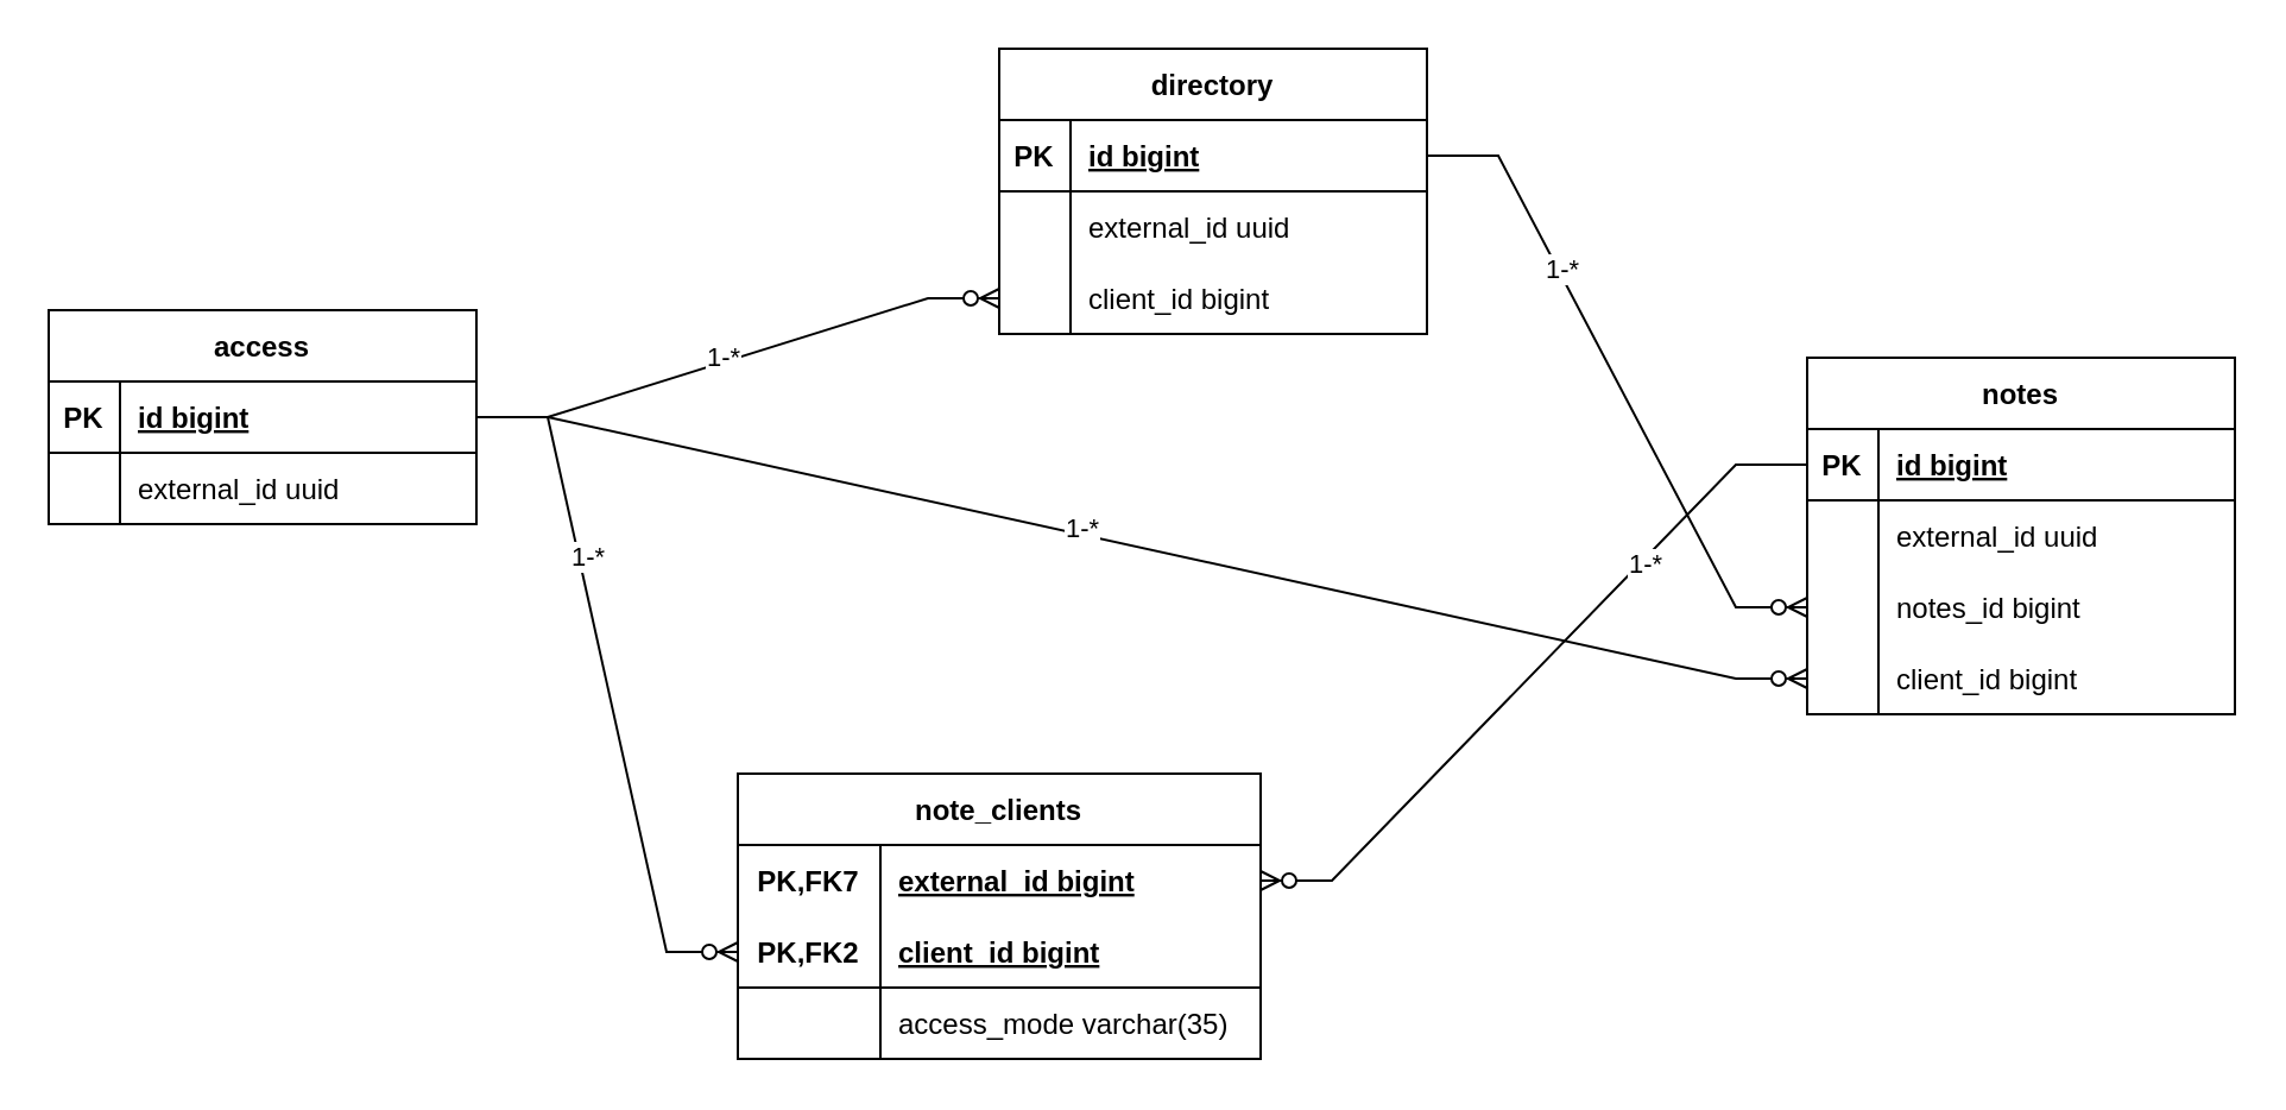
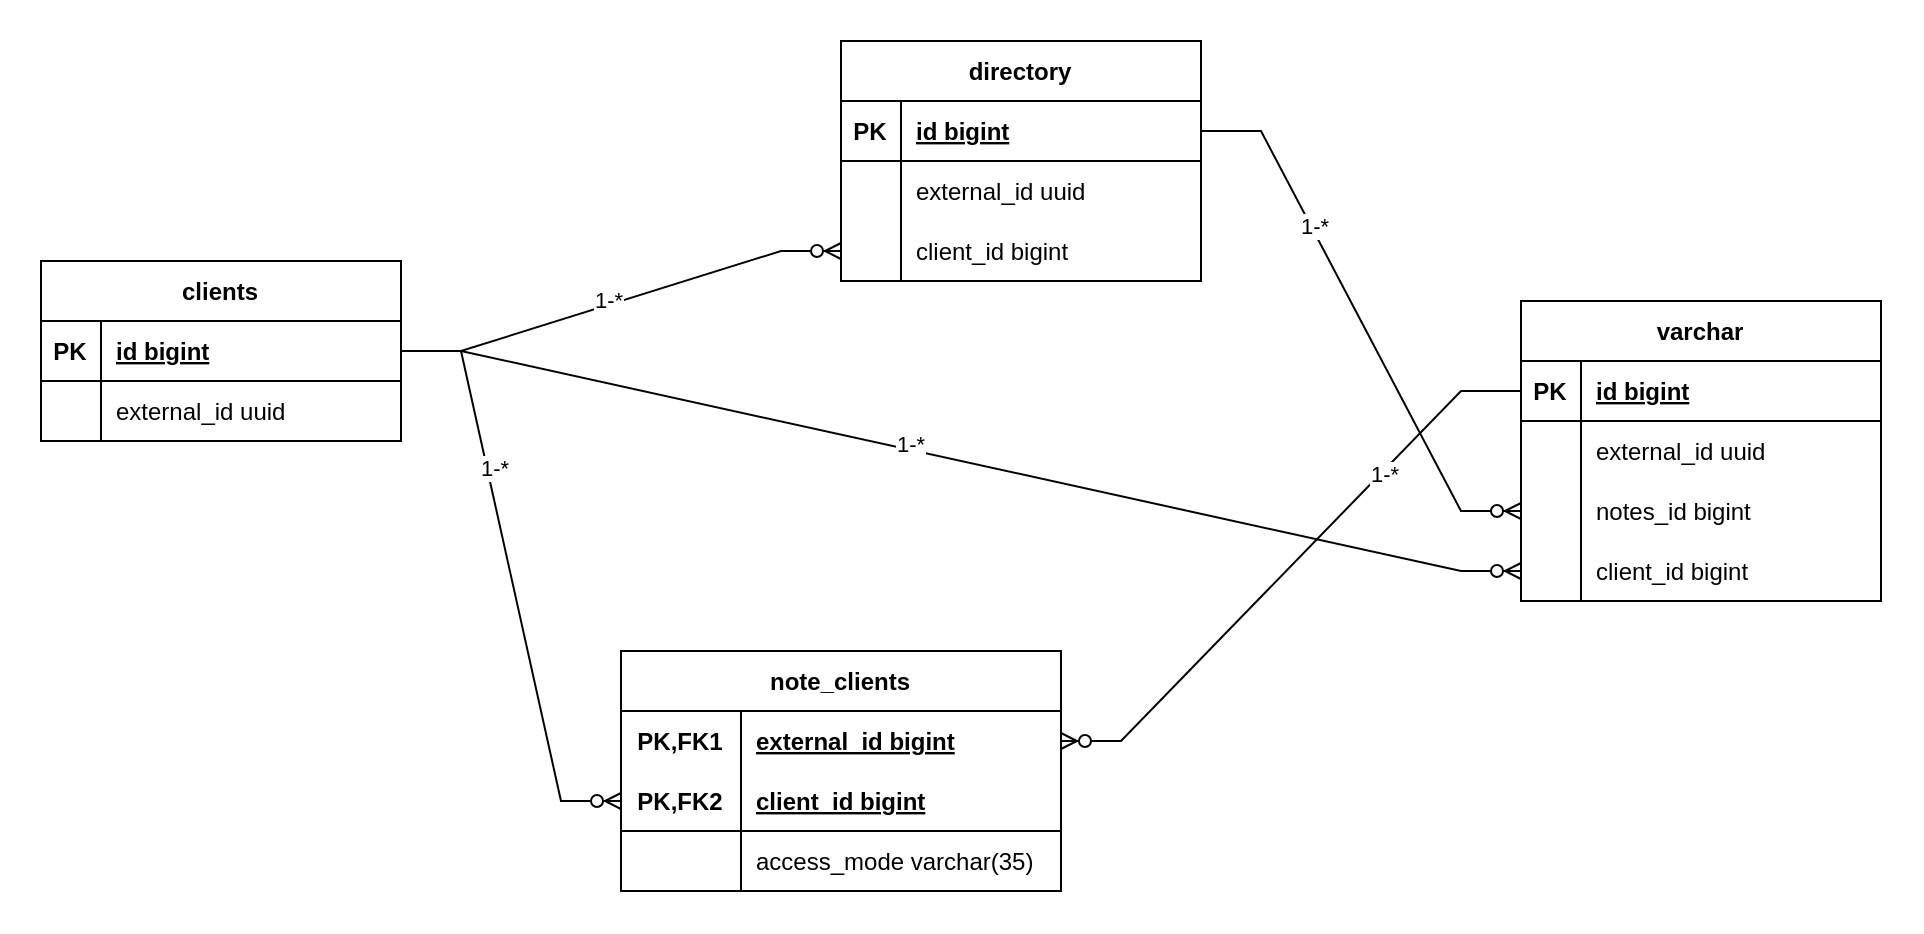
- <mxCell id="2" value="access" style="shape=table;startSize=30;container=1;collapsible=1;childLayout=tableLayout;fixedRows=1;rowLines=0;fontStyle=1;align=center;resizeLast=1;" vertex="1" parent="1"><mxGeometry x="20" y="130" width="180" height="90" as="geometry" /></mxCell>
+ <mxCell id="2" value="clients" style="shape=table;startSize=30;container=1;collapsible=1;childLayout=tableLayout;fixedRows=1;rowLines=0;fontStyle=1;align=center;resizeLast=1;" vertex="1" parent="1"><mxGeometry x="20" y="130" width="180" height="90" as="geometry" /></mxCell>
- <mxCell id="21" value="notes" style="shape=table;startSize=30;container=1;collapsible=1;childLayout=tableLayout;fixedRows=1;rowLines=0;fontStyle=1;align=center;resizeLast=1;" vertex="1" parent="1"><mxGeometry x="760" y="150" width="180" height="150" as="geometry" /></mxCell>
+ <mxCell id="21" value="varchar" style="shape=table;startSize=30;container=1;collapsible=1;childLayout=tableLayout;fixedRows=1;rowLines=0;fontStyle=1;align=center;resizeLast=1;" vertex="1" parent="1"><mxGeometry x="760" y="150" width="180" height="150" as="geometry" /></mxCell>
- <mxCell id="38" value="PK,FK7" style="shape=partialRectangle;connectable=0;fillColor=none;top=0;left=0;bottom=0;right=0;fontStyle=1;overflow=hidden;" vertex="1" parent="37"><mxGeometry width="60" height="30" as="geometry"><mxRectangle width="60" height="30" as="alternateBounds" /></mxGeometry></mxCell>
+ <mxCell id="38" value="PK,FK1" style="shape=partialRectangle;connectable=0;fillColor=none;top=0;left=0;bottom=0;right=0;fontStyle=1;overflow=hidden;" vertex="1" parent="37"><mxGeometry width="60" height="30" as="geometry"><mxRectangle width="60" height="30" as="alternateBounds" /></mxGeometry></mxCell>
